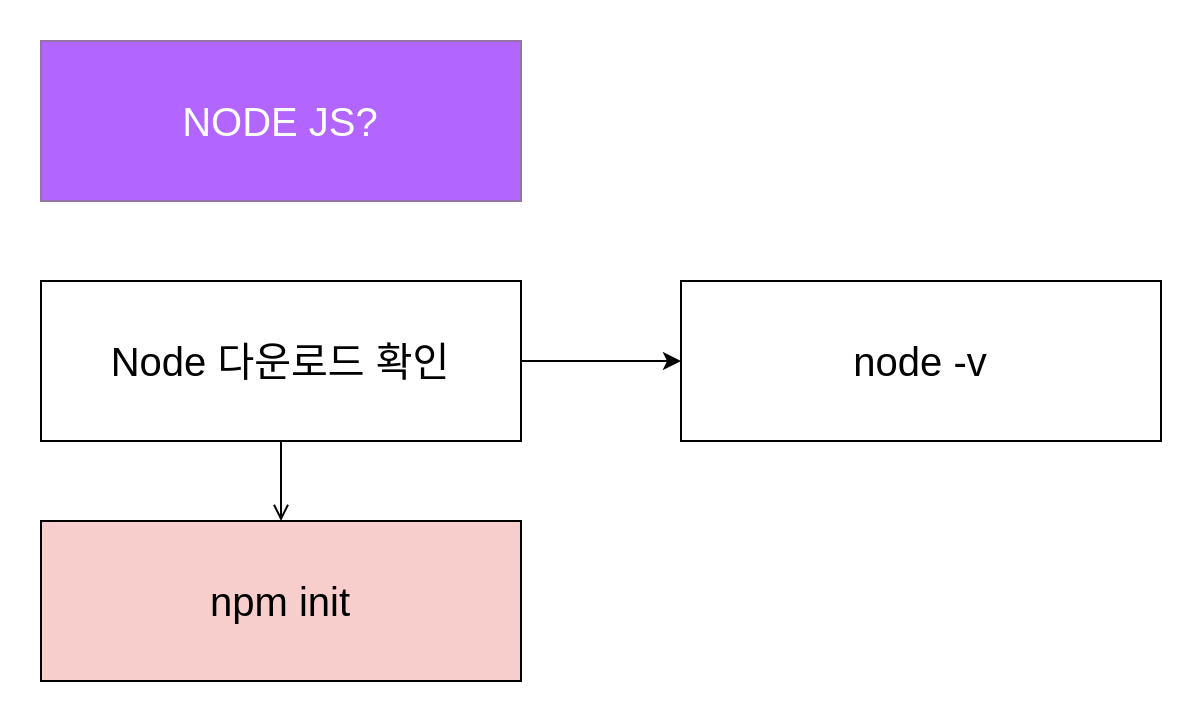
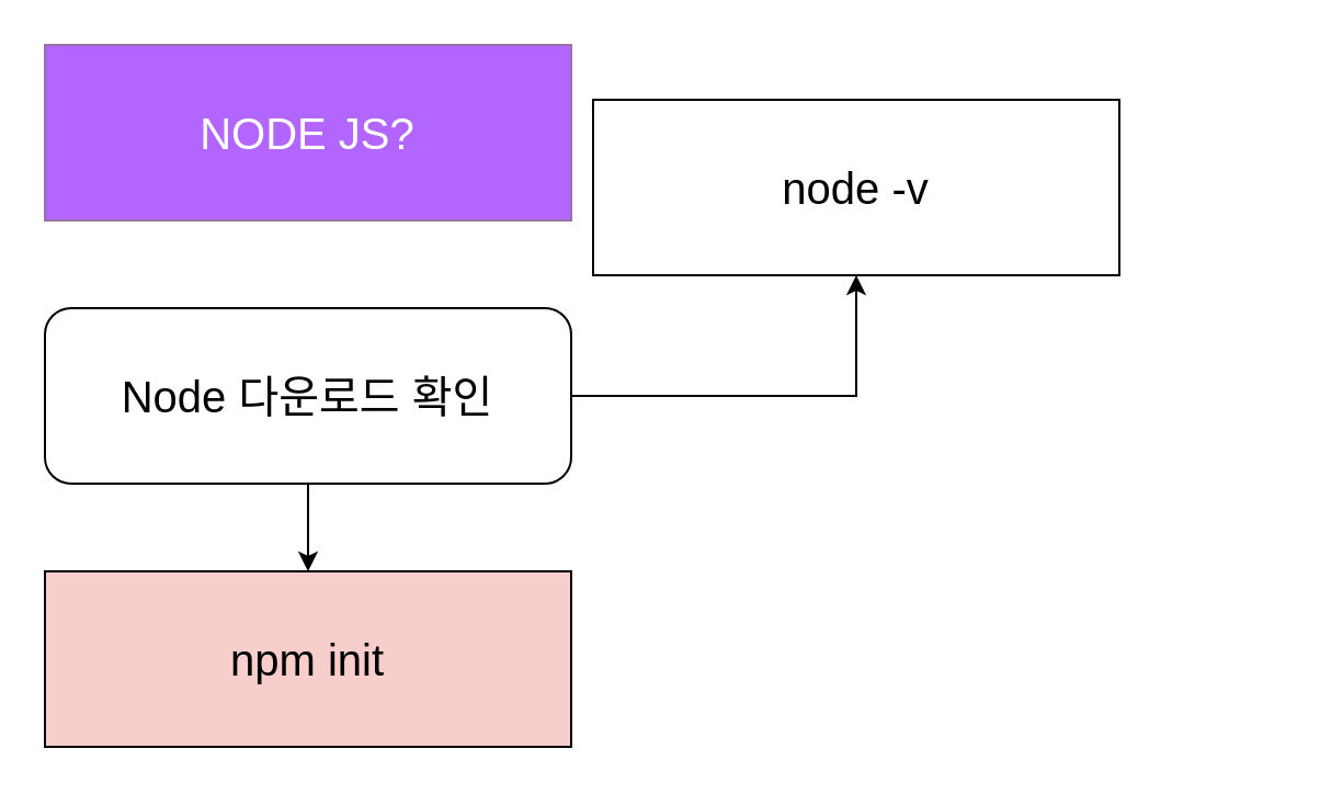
- <mxCell id="5" value="Node 다운로드 확인" style="rounded=0;whiteSpace=wrap;html=1;fontSize=20;verticalAlign=middle;spacingTop=0;fontStyle=0" vertex="1" parent="1"><mxGeometry x="20" y="140" width="240" height="80" as="geometry" /></mxCell>
+ <mxCell id="5" value="Node 다운로드 확인" style="whiteSpace=wrap;html=1;fontSize=20;verticalAlign=middle;spacingTop=0;fontStyle=0;rounded=1;" vertex="1" parent="1"><mxGeometry x="20" y="140" width="240" height="80" as="geometry" /></mxCell>
- <mxCell id="7" value="node -v" style="rounded=0;whiteSpace=wrap;html=1;fontSize=20;" vertex="1" parent="1"><mxGeometry x="340" y="140" width="240" height="80" as="geometry" /></mxCell>
+ <mxCell id="7" value="node -v" style="rounded=0;whiteSpace=wrap;html=1;fontSize=20;" vertex="1" parent="1"><mxGeometry x="270" y="45" width="240" height="80" as="geometry" /></mxCell>
- <mxCell id="3" value="" style="edgeStyle=orthogonalEdgeStyle;rounded=0;orthogonalLoop=1;jettySize=auto;html=1;endArrow=open;" edge="1" parent="1" source="5" target="6"><mxGeometry relative="1" as="geometry" /></mxCell>
+ <mxCell id="3" value="" style="edgeStyle=orthogonalEdgeStyle;rounded=0;orthogonalLoop=1;jettySize=auto;html=1;" edge="1" parent="1" source="5" target="6"><mxGeometry relative="1" as="geometry" /></mxCell>
